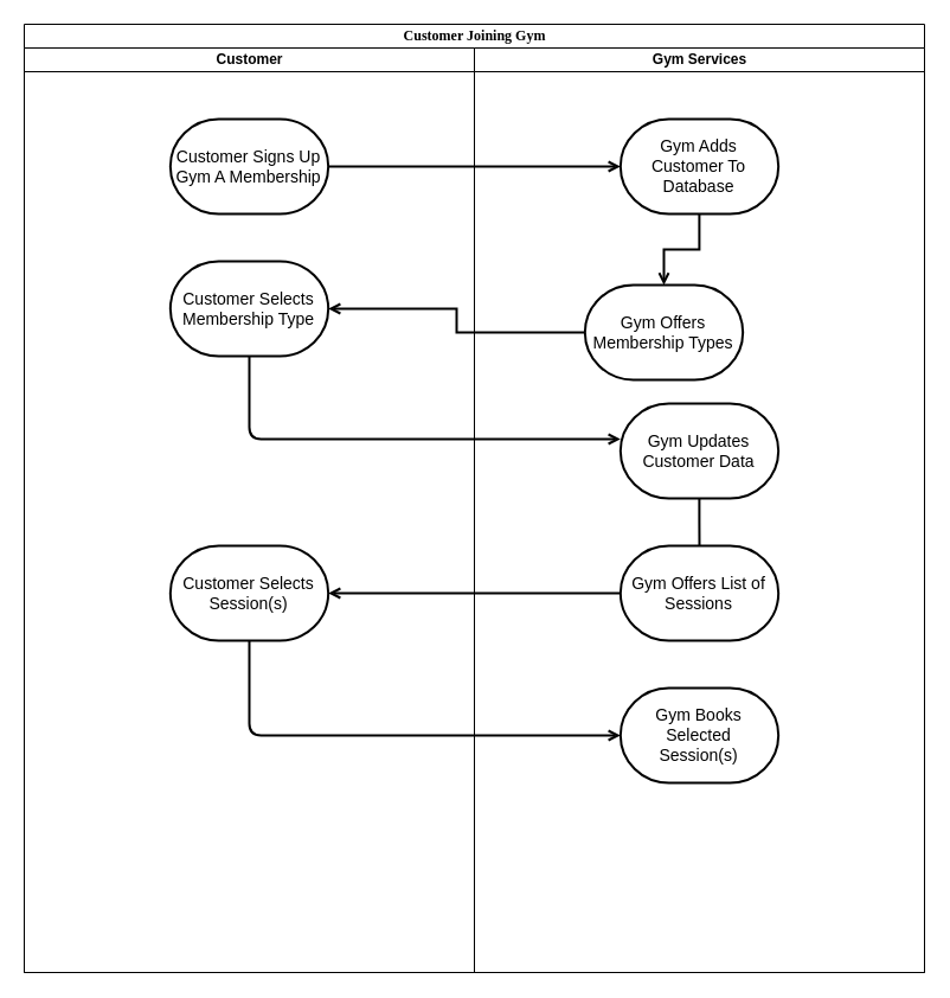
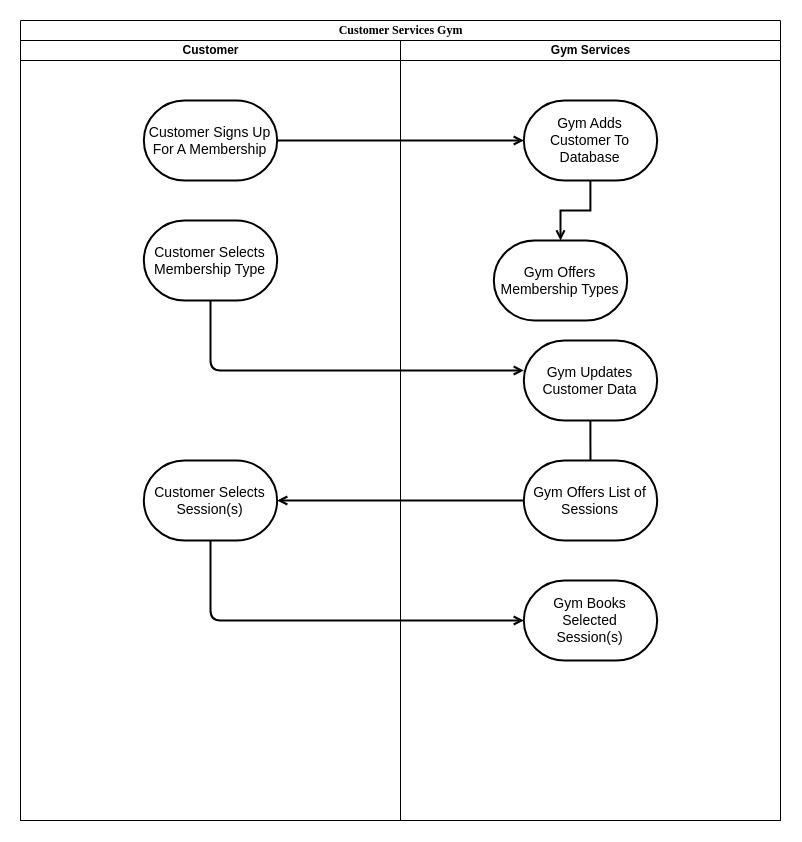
- <mxCell id="2" value="Customer Joining Gym" style="swimlane;html=1;childLayout=stackLayout;startSize=20;rounded=0;shadow=0;comic=0;labelBackgroundColor=none;strokeWidth=1;fontFamily=Verdana;fontSize=12;align=center;gradientColor=none;swimlaneFillColor=#ffffff;" parent="1" vertex="1"><mxGeometry x="20" y="20" width="760" height="800" as="geometry" /></mxCell>
+ <mxCell id="2" value="Customer Services Gym" style="swimlane;html=1;childLayout=stackLayout;startSize=20;rounded=0;shadow=0;comic=0;labelBackgroundColor=none;strokeWidth=1;fontFamily=Verdana;fontSize=12;align=center;gradientColor=none;swimlaneFillColor=#ffffff;" parent="1" vertex="1"><mxGeometry x="20" y="20" width="760" height="800" as="geometry" /></mxCell>
- <mxCell id="6" value="Customer Signs Up&lt;br style=&quot;font-size: 14px;&quot;&gt;Gym A Membership" style="strokeWidth=2;html=1;shape=mxgraph.flowchart.terminator;whiteSpace=wrap;aspect=fixed;fontSize=14;" vertex="1" parent="3"><mxGeometry x="123.34" y="60" width="133.33" height="80" as="geometry" /></mxCell>
+ <mxCell id="6" value="Customer Signs Up&lt;br style=&quot;font-size: 14px;&quot;&gt;For A Membership" style="strokeWidth=2;html=1;shape=mxgraph.flowchart.terminator;whiteSpace=wrap;aspect=fixed;fontSize=14;" vertex="1" parent="3"><mxGeometry x="123.34" y="60" width="133.33" height="80" as="geometry" /></mxCell>
- <mxCell id="16" style="edgeStyle=orthogonalEdgeStyle;rounded=0;orthogonalLoop=1;jettySize=auto;html=1;entryX=1;entryY=0.5;entryDx=0;entryDy=0;entryPerimeter=0;endArrow=open;endFill=0;strokeWidth=2;fontSize=14;" edge="1" parent="2" source="12" target="5"><mxGeometry relative="1" as="geometry" /></mxCell>
